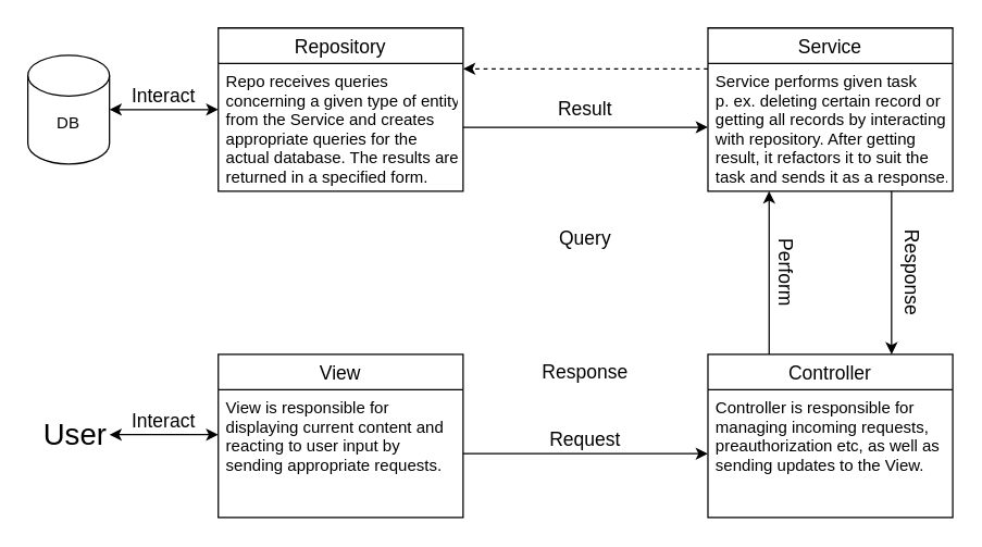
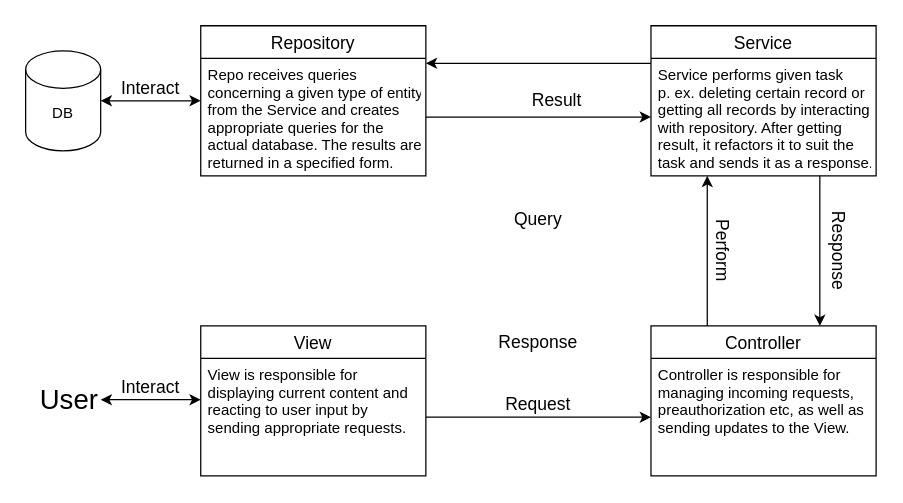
- <mxCell id="25" value="" style="endArrow=classic;html=1;exitX=0;exitY=0.25;exitDx=0;exitDy=0;entryX=1;entryY=0.25;entryDx=0;entryDy=0;dashed=1;" edge="1" parent="1" source="19" target="21"><mxGeometry width="50" height="50" relative="1" as="geometry"><mxPoint x="360" y="330" as="sourcePoint" /><mxPoint x="410" y="280" as="targetPoint" /></mxGeometry></mxCell>
+ <mxCell id="25" value="" style="endArrow=classic;html=1;exitX=0;exitY=0.25;exitDx=0;exitDy=0;entryX=1;entryY=0.25;entryDx=0;entryDy=0;" edge="1" parent="1" source="19" target="21"><mxGeometry width="50" height="50" relative="1" as="geometry"><mxPoint x="360" y="330" as="sourcePoint" /><mxPoint x="410" y="280" as="targetPoint" /></mxGeometry></mxCell>
- <mxCell id="9" value="&lt;font style=&quot;font-size: 14px&quot;&gt;Result&lt;/font&gt;" style="text;html=1;strokeColor=none;fillColor=none;align=center;verticalAlign=middle;whiteSpace=wrap;rounded=0;" vertex="1" parent="1"><mxGeometry x="410" y="70" width="40" height="20" as="geometry" /></mxCell>
+ <mxCell id="9" value="&lt;font style=&quot;font-size: 14px&quot;&gt;Result&lt;/font&gt;" style="text;html=1;strokeColor=none;fillColor=none;align=center;verticalAlign=middle;whiteSpace=wrap;rounded=0;" vertex="1" parent="1"><mxGeometry x="425" y="70" width="40" height="20" as="geometry" /></mxCell>
